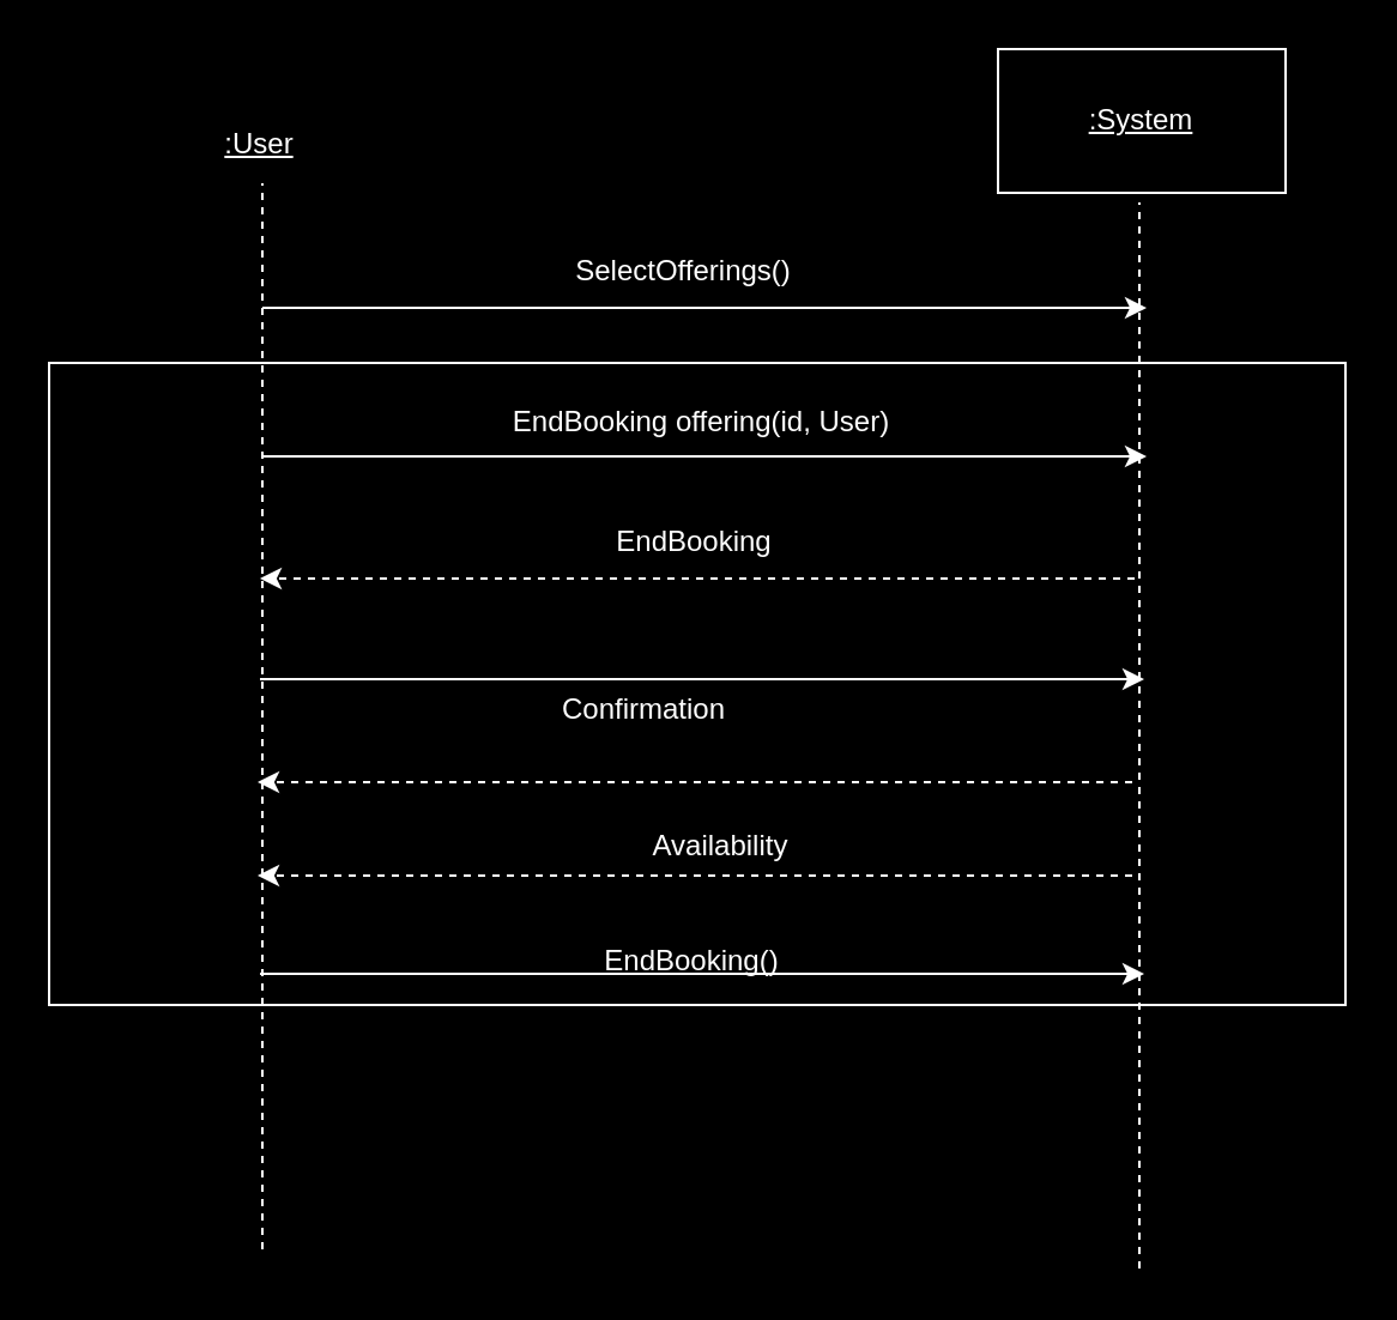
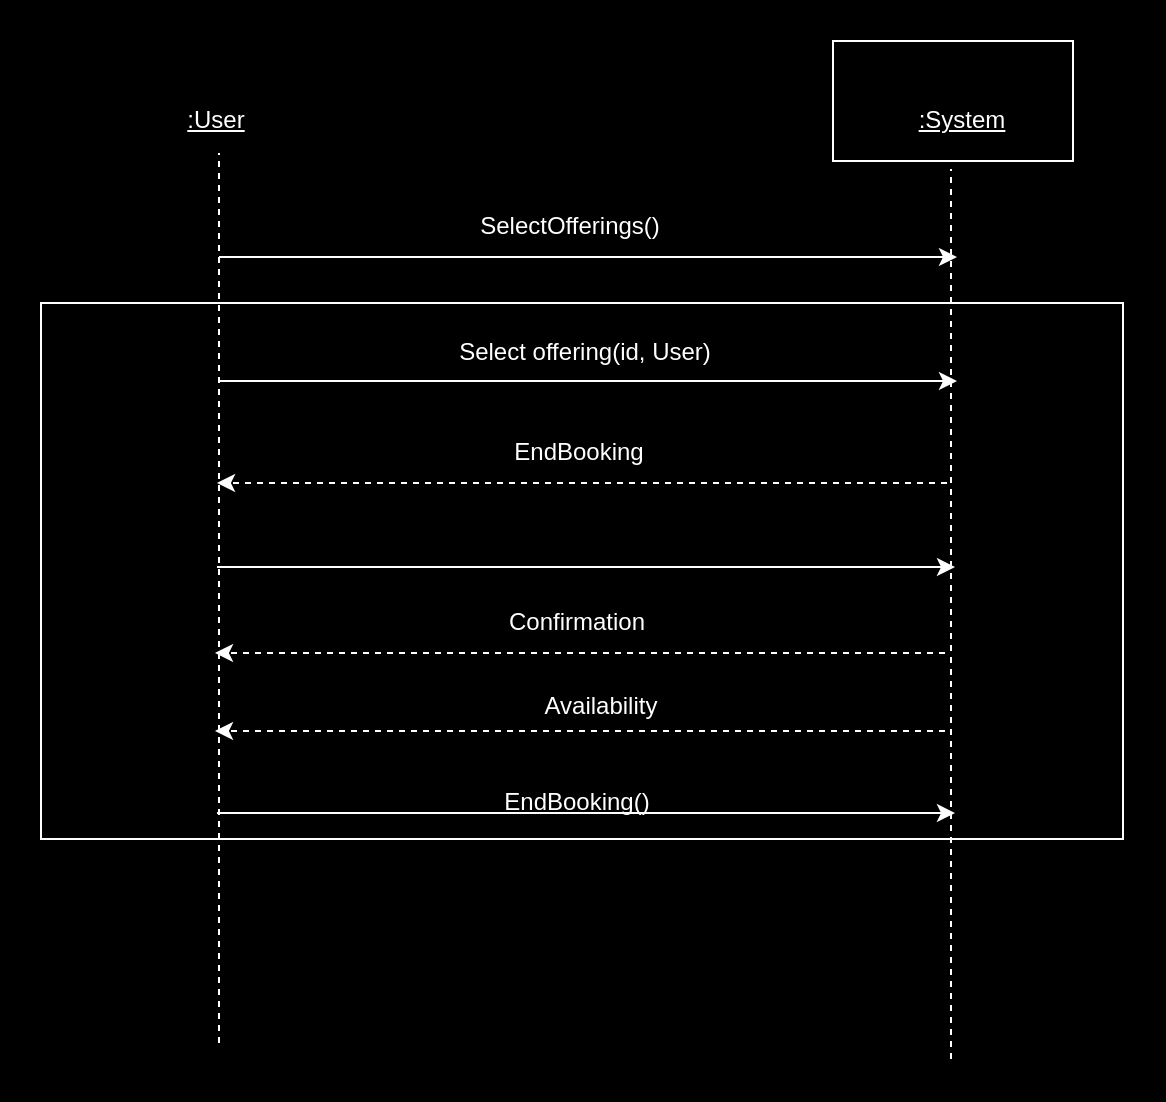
- <mxCell id="7" value="&lt;font color=&quot;#ffffff&quot;&gt;&lt;u&gt;:System&lt;/u&gt;&lt;/font&gt;" style="text;html=1;align=center;verticalAlign=middle;whiteSpace=wrap;rounded=0;" vertex="1" parent="1"><mxGeometry x="446" y="35" width="60" height="30" as="geometry" /></mxCell>
+ <mxCell id="7" value="&lt;font color=&quot;#ffffff&quot;&gt;&lt;u&gt;:System&lt;/u&gt;&lt;/font&gt;" style="text;html=1;align=center;verticalAlign=middle;whiteSpace=wrap;rounded=0;" vertex="1" parent="1"><mxGeometry x="451" y="45" width="60" height="30" as="geometry" /></mxCell>
- <mxCell id="11" value="&lt;font color=&quot;#ffffff&quot;&gt;EndBooking offering(id, User)&lt;/font&gt;" style="text;html=1;align=center;verticalAlign=middle;whiteSpace=wrap;rounded=0;" vertex="1" parent="1"><mxGeometry x="171" y="161" width="243" height="30" as="geometry" /></mxCell>
+ <mxCell id="11" value="&lt;font color=&quot;#ffffff&quot;&gt;Select offering(id, User)&lt;/font&gt;" style="text;html=1;align=center;verticalAlign=middle;whiteSpace=wrap;rounded=0;" vertex="1" parent="1"><mxGeometry x="171" y="161" width="243" height="30" as="geometry" /></mxCell>
- <mxCell id="18" value="&lt;font color=&quot;#ffffff&quot;&gt;&lt;span style=&quot;background-color: rgb(0, 0, 0);&quot;&gt;Confirmation&lt;/span&gt;&lt;/font&gt;" style="text;html=1;align=center;verticalAlign=middle;whiteSpace=wrap;rounded=0;" vertex="1" parent="1"><mxGeometry x="147" y="281" width="243" height="30" as="geometry" /></mxCell>
+ <mxCell id="18" value="&lt;font color=&quot;#ffffff&quot;&gt;&lt;span style=&quot;background-color: rgb(0, 0, 0);&quot;&gt;Confirmation&lt;/span&gt;&lt;/font&gt;" style="text;html=1;align=center;verticalAlign=middle;whiteSpace=wrap;rounded=0;" vertex="1" parent="1"><mxGeometry x="167" y="296" width="243" height="30" as="geometry" /></mxCell>
